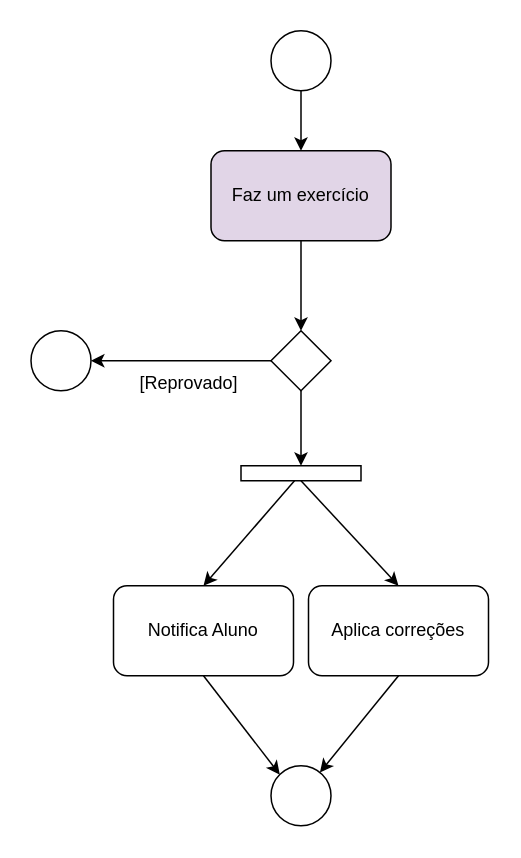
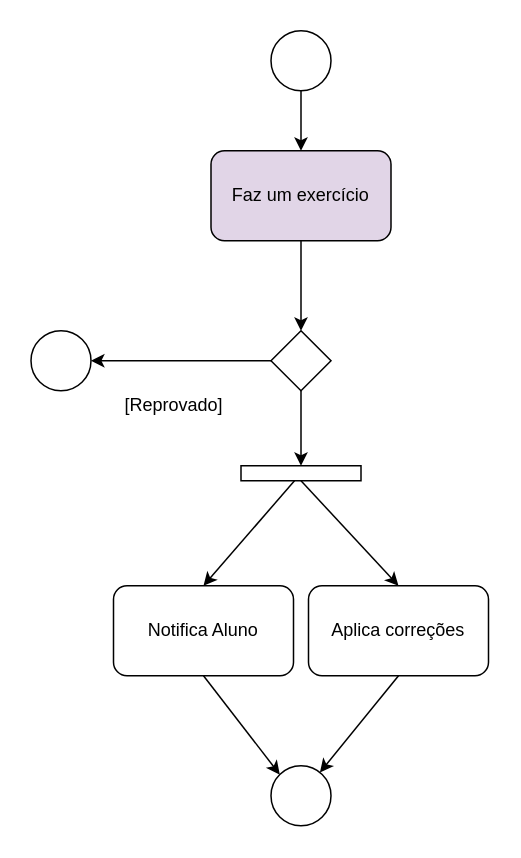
- <mxCell id="11" value="[Reprovado]" style="text;html=1;align=center;verticalAlign=middle;resizable=0;points=[];autosize=1;strokeColor=none;fillColor=none;" vertex="1" parent="1"><mxGeometry x="80" y="240" width="90" height="30" as="geometry" /></mxCell>
+ <mxCell id="11" value="[Reprovado]" style="text;html=1;align=center;verticalAlign=middle;resizable=0;points=[];autosize=1;strokeColor=none;fillColor=none;" vertex="1" parent="1"><mxGeometry x="70" y="255" width="90" height="30" as="geometry" /></mxCell>
